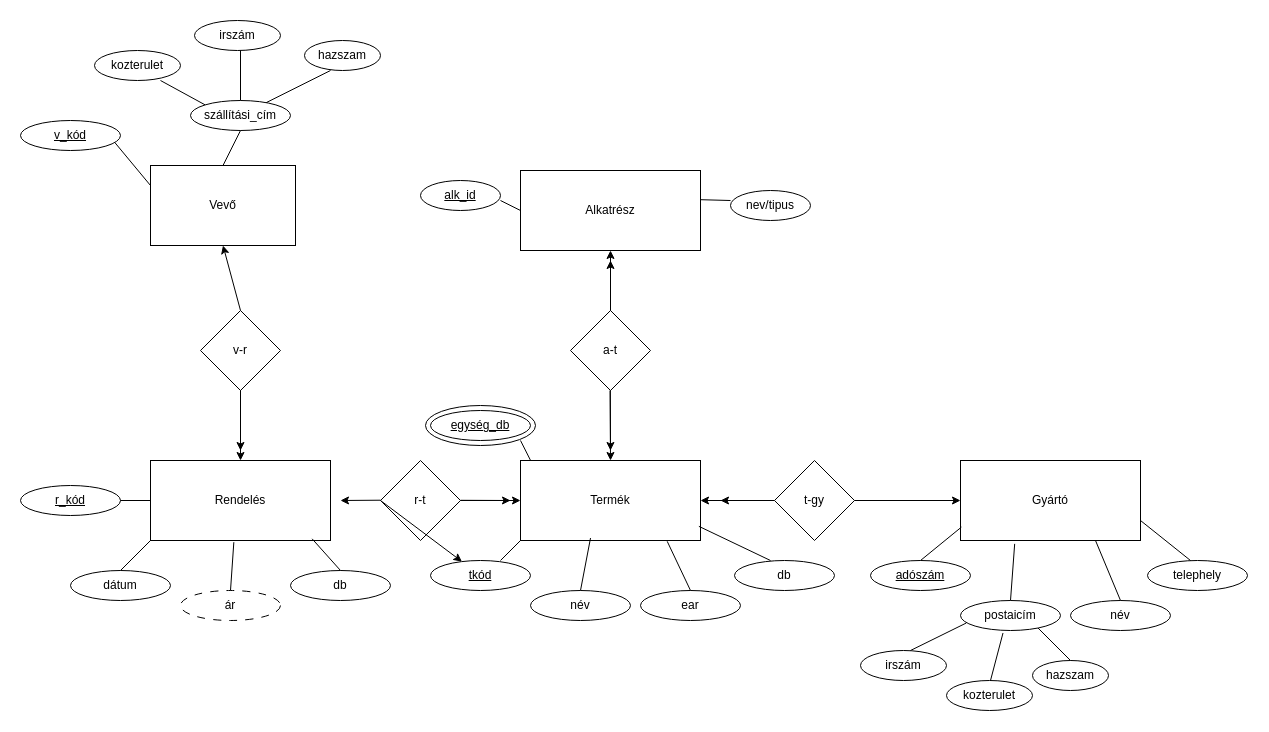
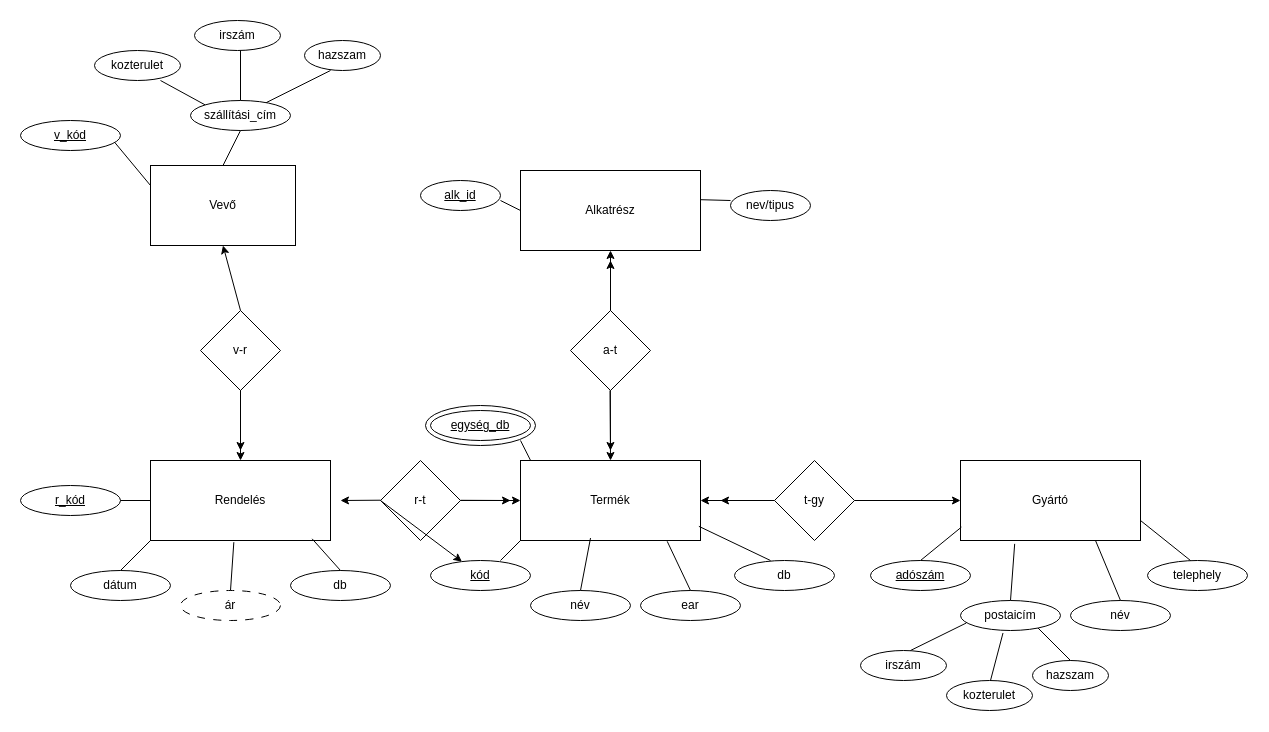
- <mxCell id="8" value="&lt;u&gt;tkód&lt;/u&gt;" style="ellipse;whiteSpace=wrap;html=1;" parent="1" vertex="1"><mxGeometry x="430" y="560" width="100" height="30" as="geometry" /></mxCell>
+ <mxCell id="8" value="&lt;u&gt;kód&lt;/u&gt;" style="ellipse;whiteSpace=wrap;html=1;" parent="1" vertex="1"><mxGeometry x="430" y="560" width="100" height="30" as="geometry" /></mxCell>
